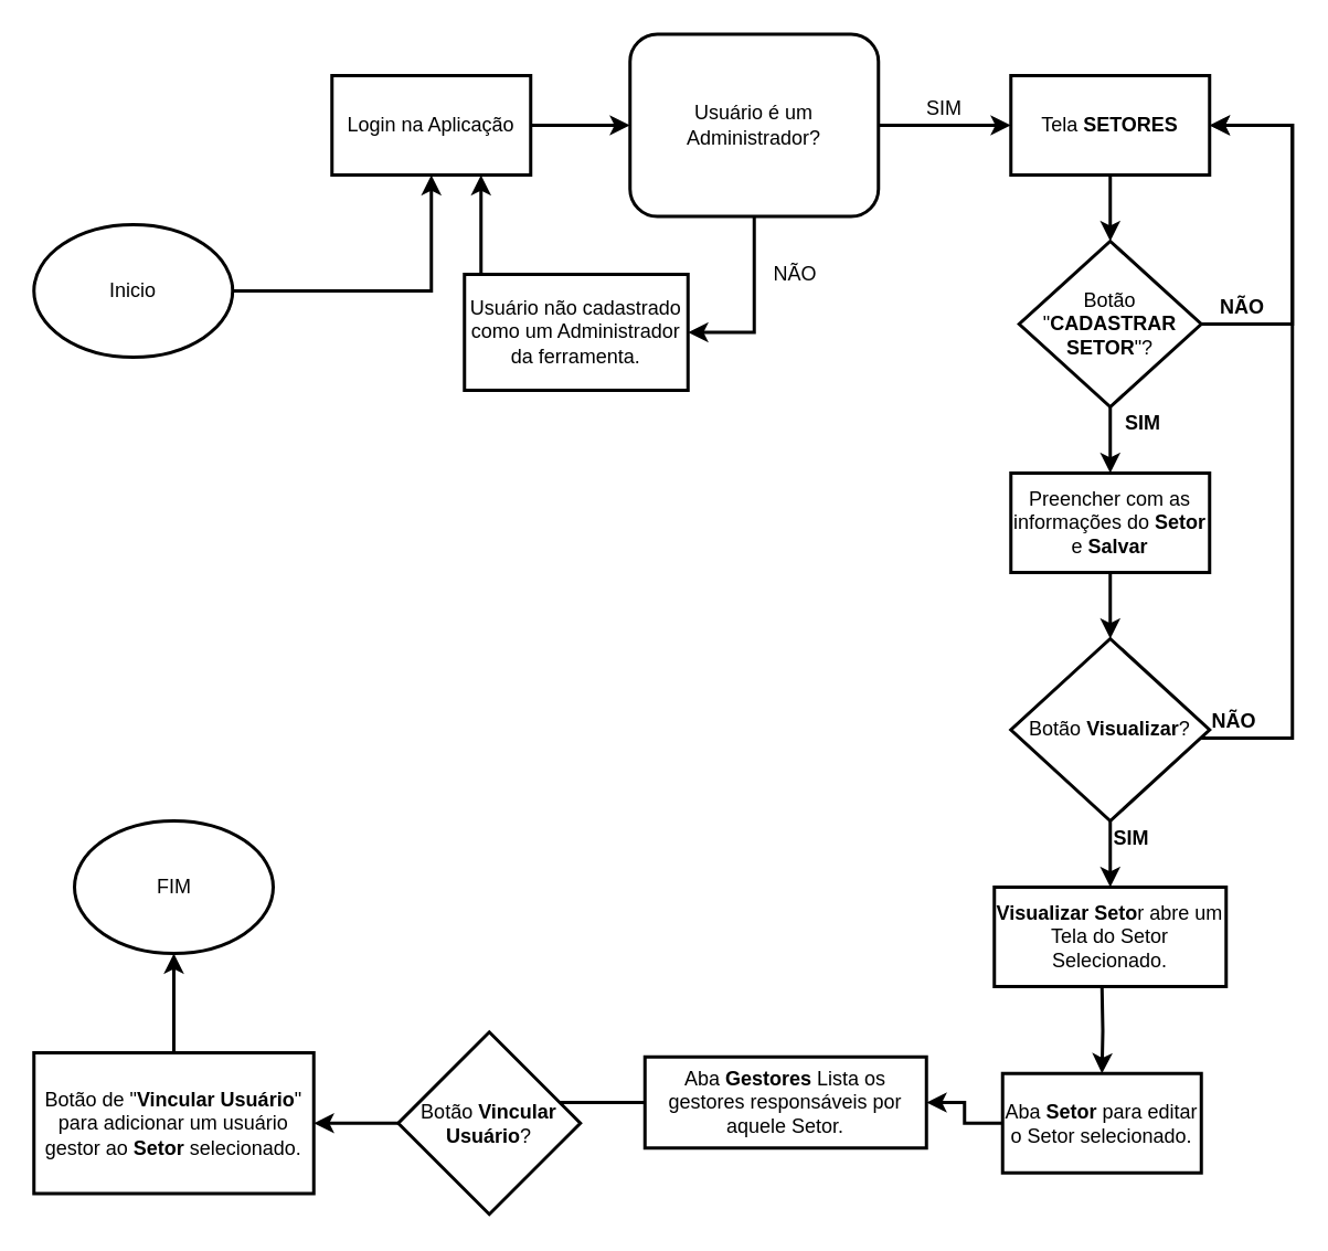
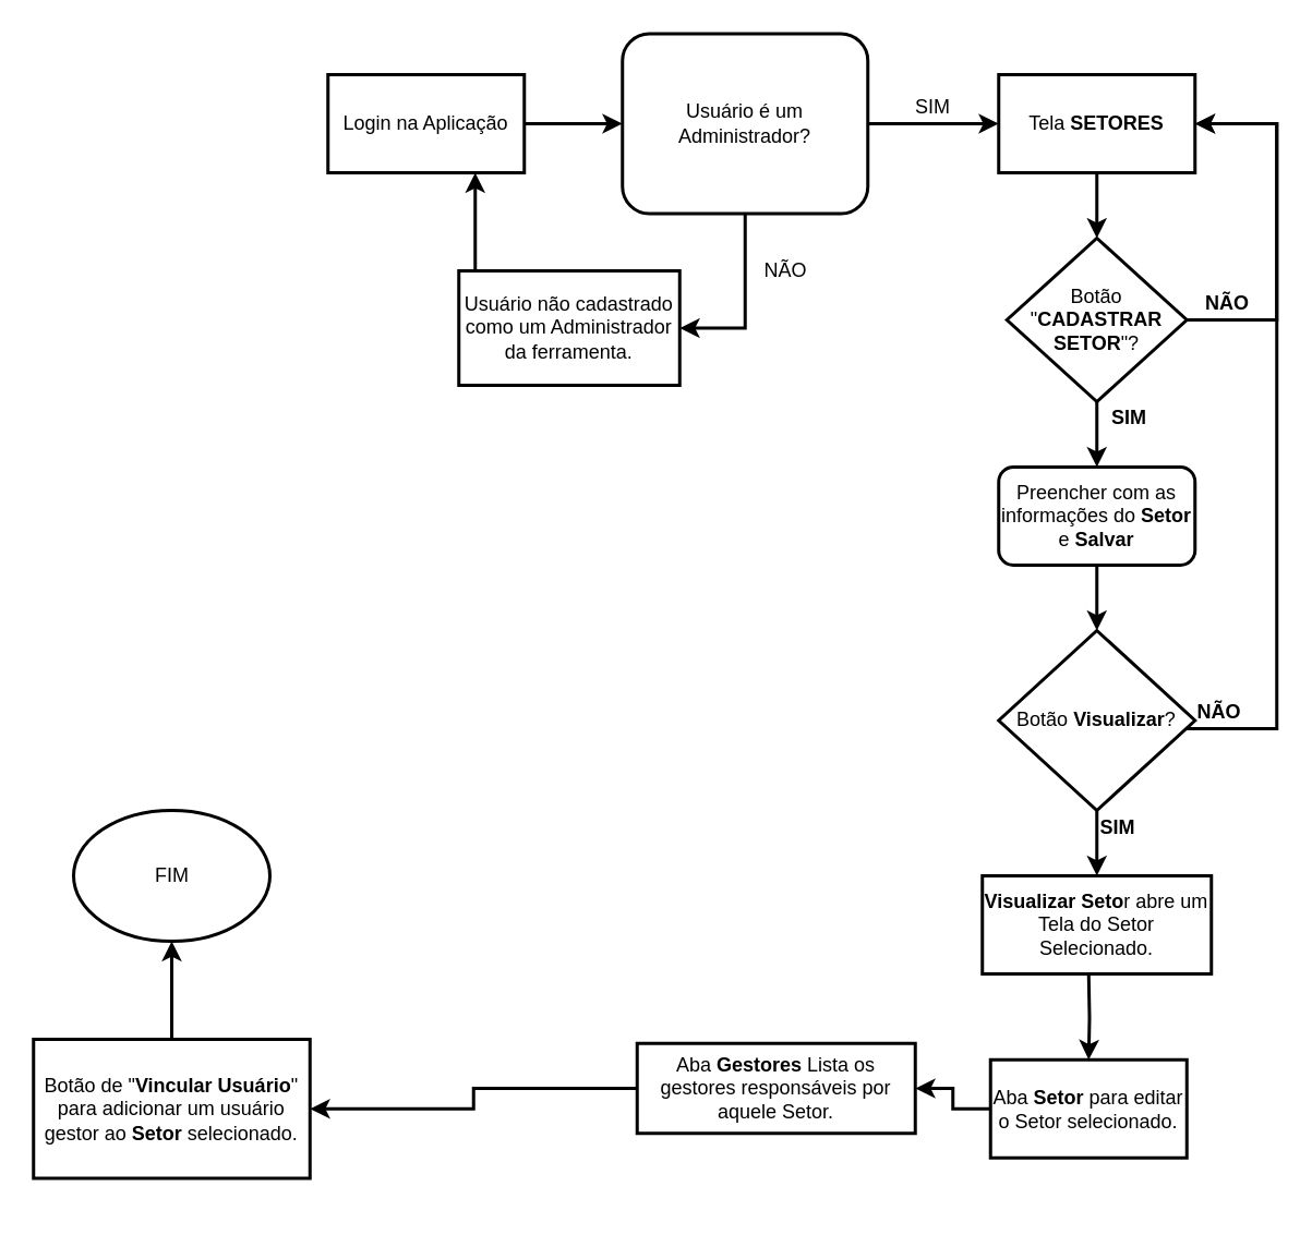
- <mxCell id="3" value="Inicio" style="ellipse;whiteSpace=wrap;html=1;strokeWidth=2;labelPosition=center;verticalLabelPosition=middle;align=center;verticalAlign=middle;" vertex="1" parent="1"><mxGeometry x="20" y="135" width="120" height="80" as="geometry" /></mxCell>
- <mxCell id="2" value="" style="edgeStyle=orthogonalEdgeStyle;rounded=0;orthogonalLoop=1;jettySize=auto;html=1;strokeWidth=2;labelPosition=center;verticalLabelPosition=middle;align=center;verticalAlign=middle;" edge="1" parent="1" source="3" target="5"><mxGeometry relative="1" as="geometry" /></mxCell>
- <mxCell id="15" value="Preencher com as informações do &lt;b&gt;Setor &lt;/b&gt;e&lt;b&gt;&amp;nbsp;Salvar&lt;/b&gt;" style="whiteSpace=wrap;html=1;rounded=0;strokeWidth=2;labelPosition=center;verticalLabelPosition=middle;align=center;verticalAlign=middle;" vertex="1" parent="1"><mxGeometry x="610" y="285" width="120" height="60" as="geometry" /></mxCell>
+ <mxCell id="15" value="Preencher com as informações do &lt;b&gt;Setor &lt;/b&gt;e&lt;b&gt;&amp;nbsp;Salvar&lt;/b&gt;" style="whiteSpace=wrap;html=1;strokeWidth=2;labelPosition=center;verticalLabelPosition=middle;align=center;verticalAlign=middle;rounded=1;" vertex="1" parent="1"><mxGeometry x="610" y="285" width="120" height="60" as="geometry" /></mxCell>
- <mxCell id="31" value="Botão &lt;b&gt;Vincular Usuário&lt;/b&gt;?" style="rhombus;whiteSpace=wrap;html=1;strokeWidth=2;" vertex="1" parent="1"><mxGeometry x="240" y="622.5" width="110" height="110" as="geometry" /></mxCell>
